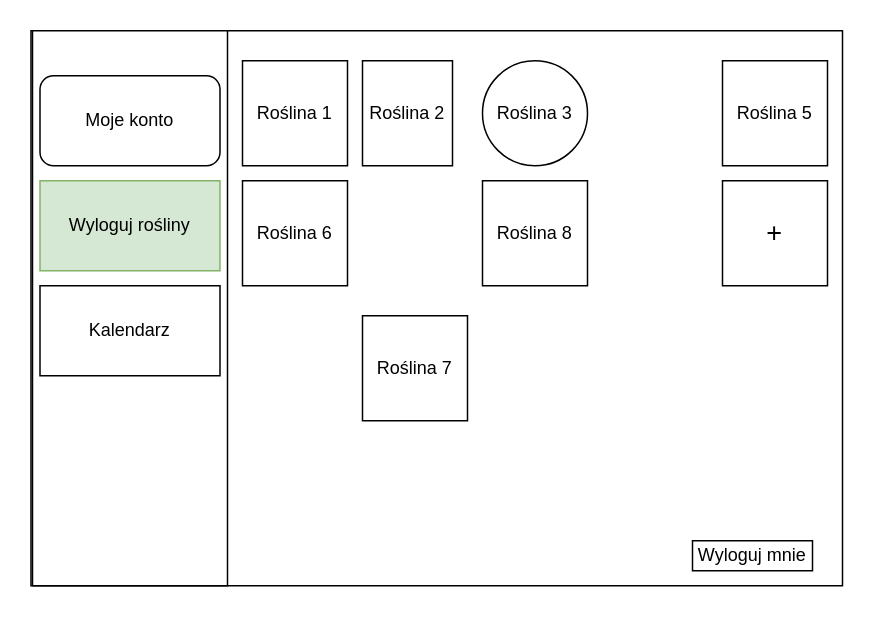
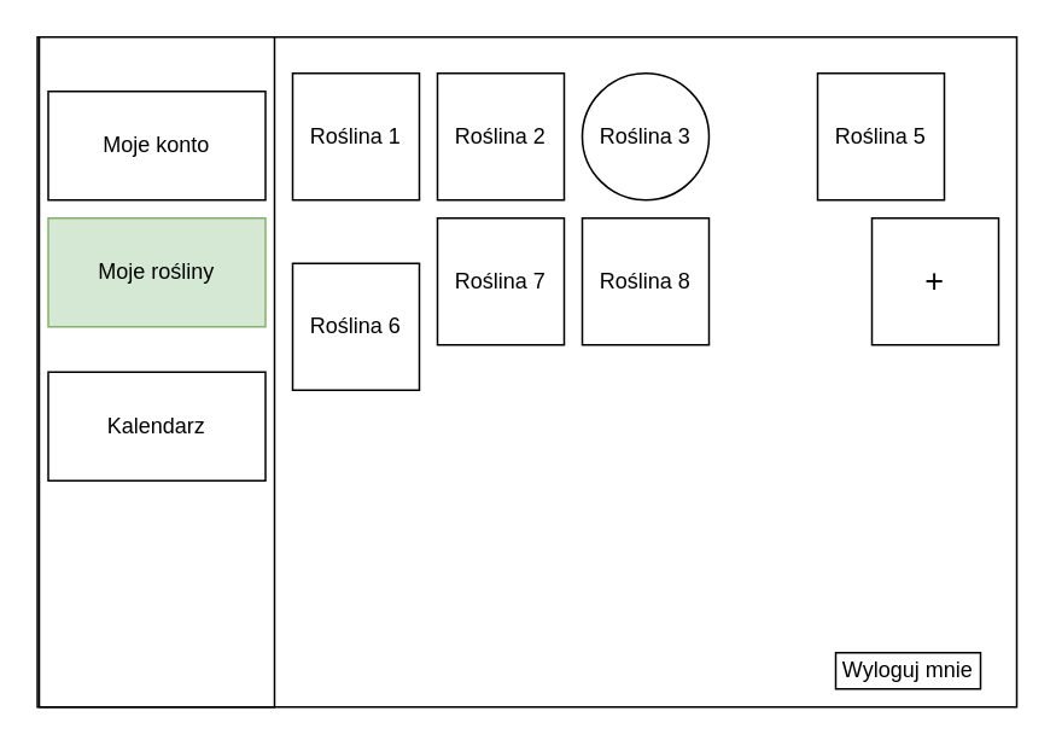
- <mxCell id="9" value="Roślina 2" style="rounded=0;whiteSpace=wrap;html=1;" parent="1" vertex="1"><mxGeometry x="241" y="40" width="60" height="70" as="geometry" /></mxCell>
+ <mxCell id="9" value="Roślina 2" style="rounded=0;whiteSpace=wrap;html=1;" parent="1" vertex="1"><mxGeometry x="241" y="40" width="70" height="70" as="geometry" /></mxCell>
- <mxCell id="14" value="Roślina 5" style="rounded=0;whiteSpace=wrap;html=1;" parent="1" vertex="1"><mxGeometry x="481" y="40" width="70" height="70" as="geometry" /></mxCell>
+ <mxCell id="14" value="Roślina 5" style="rounded=0;whiteSpace=wrap;html=1;" parent="1" vertex="1"><mxGeometry x="451" y="40" width="70" height="70" as="geometry" /></mxCell>
- <mxCell id="4" value="Moje konto" style="whiteSpace=wrap;html=1;rounded=1;" parent="1" vertex="1"><mxGeometry x="26" y="50" width="120" height="60" as="geometry" /></mxCell>
+ <mxCell id="4" value="Moje konto" style="rounded=0;whiteSpace=wrap;html=1;" parent="1" vertex="1"><mxGeometry x="26" y="50" width="120" height="60" as="geometry" /></mxCell>
- <mxCell id="5" value="Wyloguj rośliny" style="rounded=0;whiteSpace=wrap;html=1;fillColor=#d5e8d4;strokeColor=#82b366;" parent="1" vertex="1"><mxGeometry x="26" y="120" width="120" height="60" as="geometry" /></mxCell>
+ <mxCell id="5" value="Moje rośliny" style="rounded=0;whiteSpace=wrap;html=1;fillColor=#d5e8d4;strokeColor=#82b366;" parent="1" vertex="1"><mxGeometry x="26" y="120" width="120" height="60" as="geometry" /></mxCell>
- <mxCell id="13" value="Roślina 6" style="rounded=0;whiteSpace=wrap;html=1;" parent="1" vertex="1"><mxGeometry x="161" y="120" width="70" height="70" as="geometry" /></mxCell>
+ <mxCell id="13" value="Roślina 6" style="rounded=0;whiteSpace=wrap;html=1;" parent="1" vertex="1"><mxGeometry x="161" y="145" width="70" height="70" as="geometry" /></mxCell>
- <mxCell id="6" value="Kalendarz" style="rounded=0;whiteSpace=wrap;html=1;" parent="1" vertex="1"><mxGeometry x="26" y="190" width="120" height="60" as="geometry" /></mxCell>
+ <mxCell id="6" value="Kalendarz" style="rounded=0;whiteSpace=wrap;html=1;" parent="1" vertex="1"><mxGeometry x="26" y="205" width="120" height="60" as="geometry" /></mxCell>
- <mxCell id="11" value="Roślina 7" style="rounded=0;whiteSpace=wrap;html=1;" parent="1" vertex="1"><mxGeometry x="241" y="210" width="70" height="70" as="geometry" /></mxCell>
+ <mxCell id="11" value="Roślina 7" style="rounded=0;whiteSpace=wrap;html=1;" parent="1" vertex="1"><mxGeometry x="241" y="120" width="70" height="70" as="geometry" /></mxCell>
